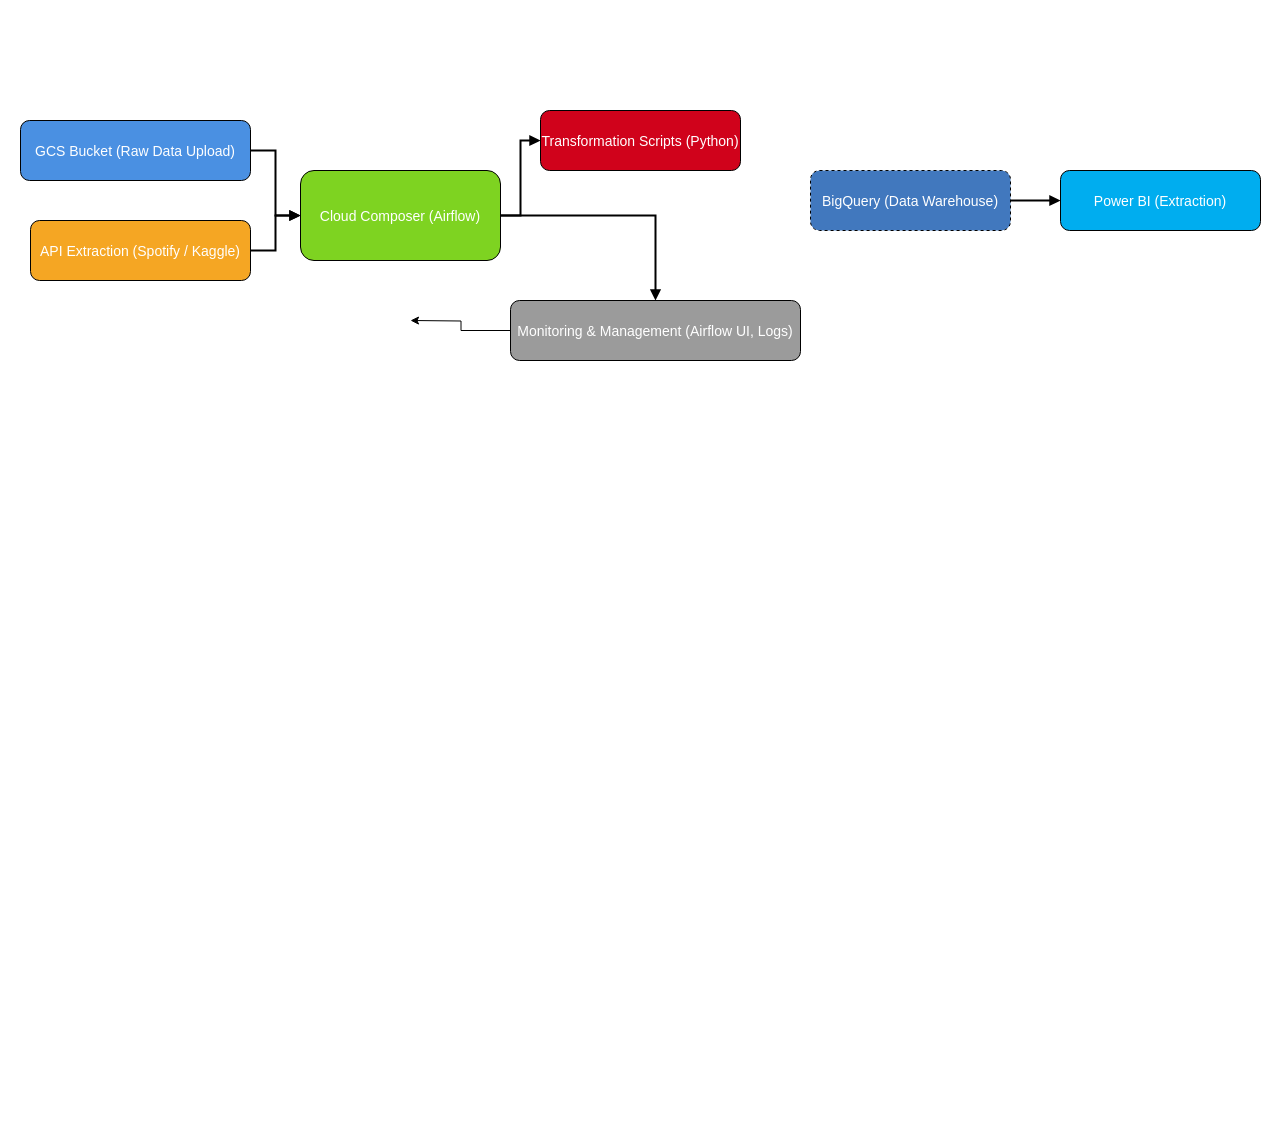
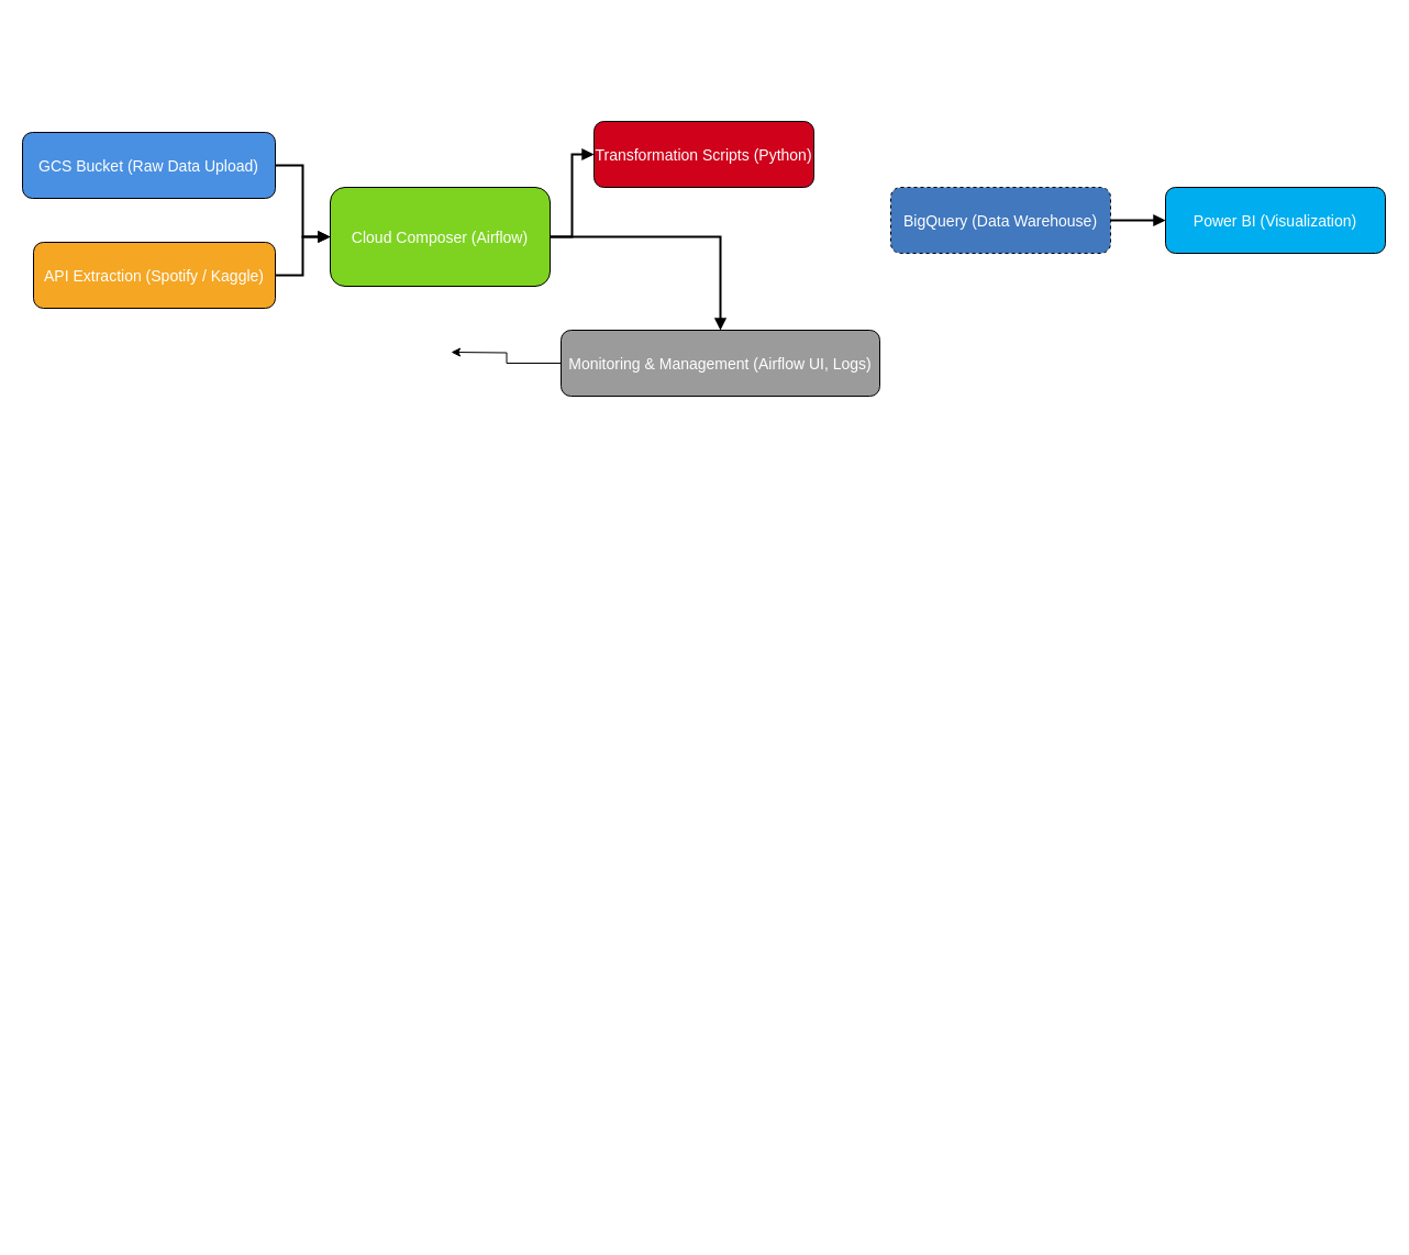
- <mxCell id="9" value="Power BI (Extraction)" style="rounded=1;fillColor=#00ADEF;fontColor=#FFFFFF;fontSize=14;" vertex="1" parent="1"><mxGeometry x="1060" y="170" width="200" height="60" as="geometry" /></mxCell>
+ <mxCell id="9" value="Power BI (Visualization)" style="rounded=1;fillColor=#00ADEF;fontColor=#FFFFFF;fontSize=14;" vertex="1" parent="1"><mxGeometry x="1060" y="170" width="200" height="60" as="geometry" /></mxCell>
